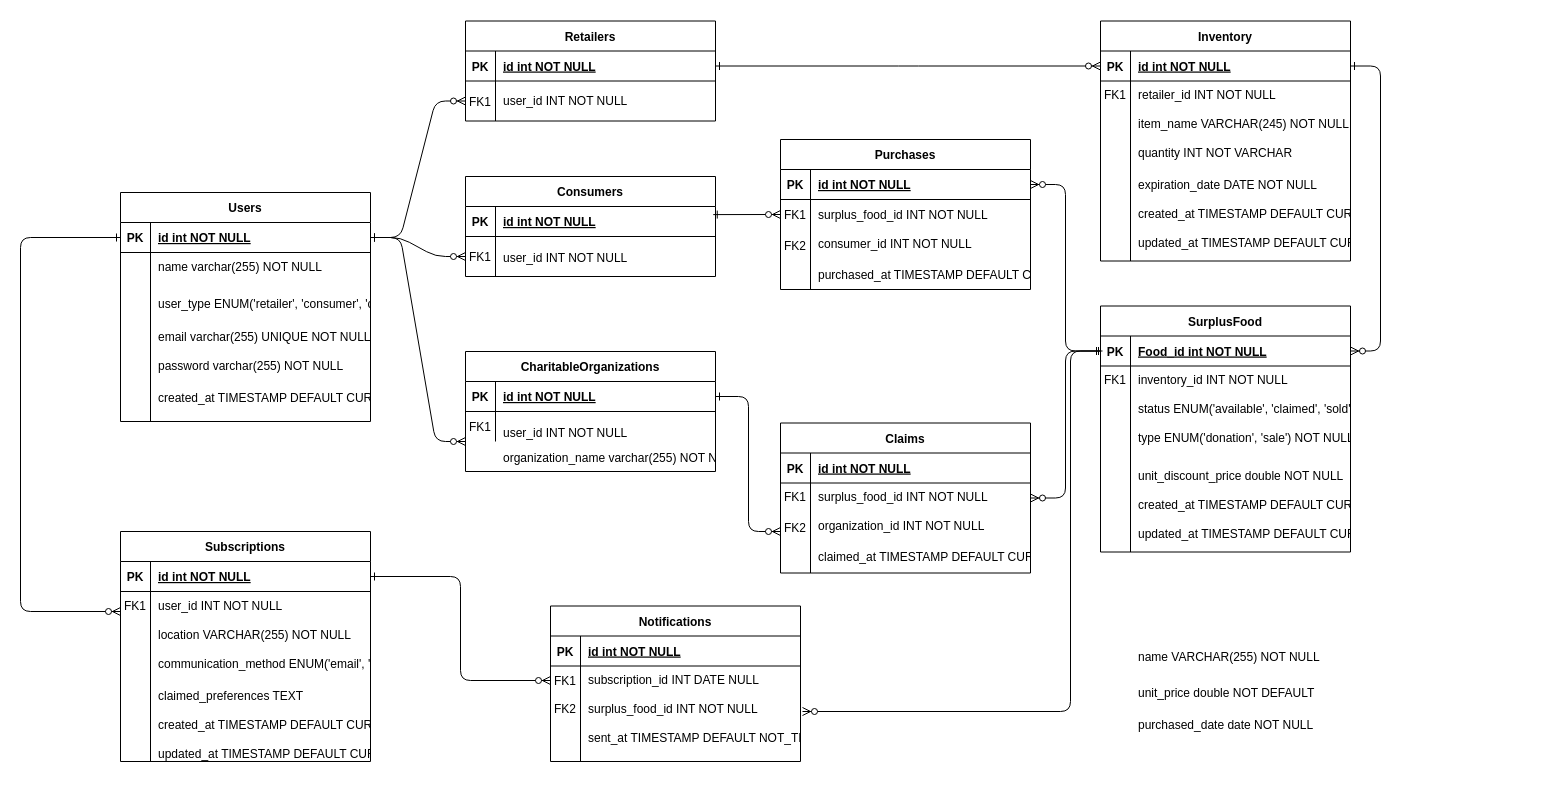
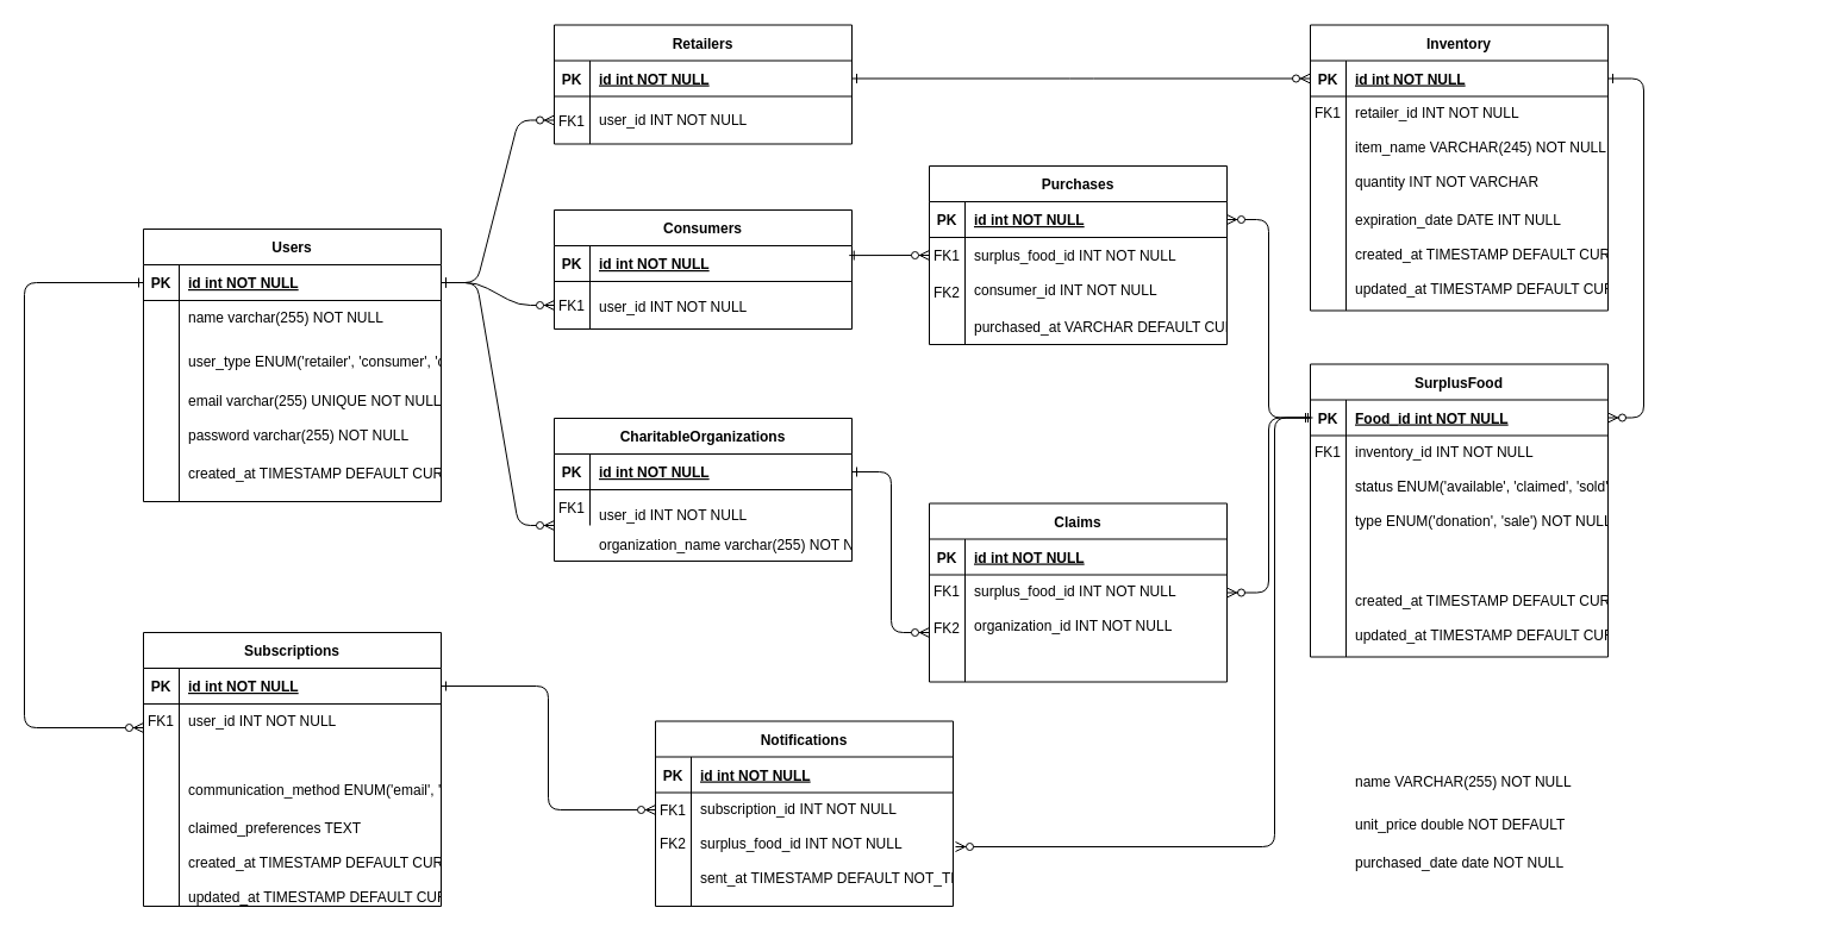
- <mxCell id="51" value="expiration_date DATE NOT NULL" style="shape=partialRectangle;overflow=hidden;connectable=0;fillColor=none;top=0;left=0;bottom=0;right=0;align=left;spacingLeft=6;" parent="1" vertex="1"><mxGeometry x="1130" y="169.5" width="220" height="29" as="geometry"><mxRectangle width="220" height="29" as="alternateBounds" /></mxGeometry></mxCell>
+ <mxCell id="51" value="expiration_date DATE INT NULL" style="shape=partialRectangle;overflow=hidden;connectable=0;fillColor=none;top=0;left=0;bottom=0;right=0;align=left;spacingLeft=6;" parent="1" vertex="1"><mxGeometry x="1130" y="169.5" width="220" height="29" as="geometry"><mxRectangle width="220" height="29" as="alternateBounds" /></mxGeometry></mxCell>
- <mxCell id="91" value="purchased_at TIMESTAMP DEFAULT CURRENT_TIMESTAMP" style="shape=partialRectangle;overflow=hidden;connectable=0;fillColor=none;top=0;left=0;bottom=0;right=0;align=left;spacingLeft=6;" parent="1" vertex="1"><mxGeometry x="810" y="259" width="220" height="29" as="geometry"><mxRectangle width="220" height="29" as="alternateBounds" /></mxGeometry></mxCell>
+ <mxCell id="91" value="purchased_at VARCHAR DEFAULT CURRENT_TIMESTAMP" style="shape=partialRectangle;overflow=hidden;connectable=0;fillColor=none;top=0;left=0;bottom=0;right=0;align=left;spacingLeft=6;" parent="1" vertex="1"><mxGeometry x="810" y="259" width="220" height="29" as="geometry"><mxRectangle width="220" height="29" as="alternateBounds" /></mxGeometry></mxCell>
- <mxCell id="128" value="unit_discount_price double NOT NULL" style="shape=partialRectangle;overflow=hidden;connectable=0;fillColor=none;top=0;left=0;bottom=0;right=0;align=left;spacingLeft=6;" vertex="1" parent="1"><mxGeometry x="1130" y="460" width="220" height="29" as="geometry"><mxRectangle width="220" height="29" as="alternateBounds" /></mxGeometry></mxCell>
- <mxCell id="79" value="claimed_at TIMESTAMP DEFAULT CURRENT_TIMESTAMP" style="shape=partialRectangle;overflow=hidden;connectable=0;fillColor=none;top=0;left=0;bottom=0;right=0;align=left;spacingLeft=6;" parent="1" vertex="1"><mxGeometry x="810" y="541.5" width="220" height="29" as="geometry"><mxRectangle width="220" height="29" as="alternateBounds" /></mxGeometry></mxCell>
- <mxCell id="106" value="location VARCHAR(255) NOT NULL" style="shape=partialRectangle;overflow=hidden;connectable=0;fillColor=none;top=0;left=0;bottom=0;right=0;align=left;spacingLeft=6;" parent="1" vertex="1"><mxGeometry x="150" y="619" width="220" height="29" as="geometry"><mxRectangle width="220" height="29" as="alternateBounds" /></mxGeometry></mxCell>
- <mxCell id="120" value="subscription_id INT DATE NULL" style="shape=partialRectangle;overflow=hidden;connectable=0;fillColor=none;top=0;left=0;bottom=0;right=0;align=left;spacingLeft=6;" parent="1" vertex="1"><mxGeometry x="580" y="664.5" width="220" height="29" as="geometry"><mxRectangle width="220" height="29" as="alternateBounds" /></mxGeometry></mxCell>
+ <mxCell id="120" value="subscription_id INT NOT NULL" style="shape=partialRectangle;overflow=hidden;connectable=0;fillColor=none;top=0;left=0;bottom=0;right=0;align=left;spacingLeft=6;" parent="1" vertex="1"><mxGeometry x="580" y="664.5" width="220" height="29" as="geometry"><mxRectangle width="220" height="29" as="alternateBounds" /></mxGeometry></mxCell>
